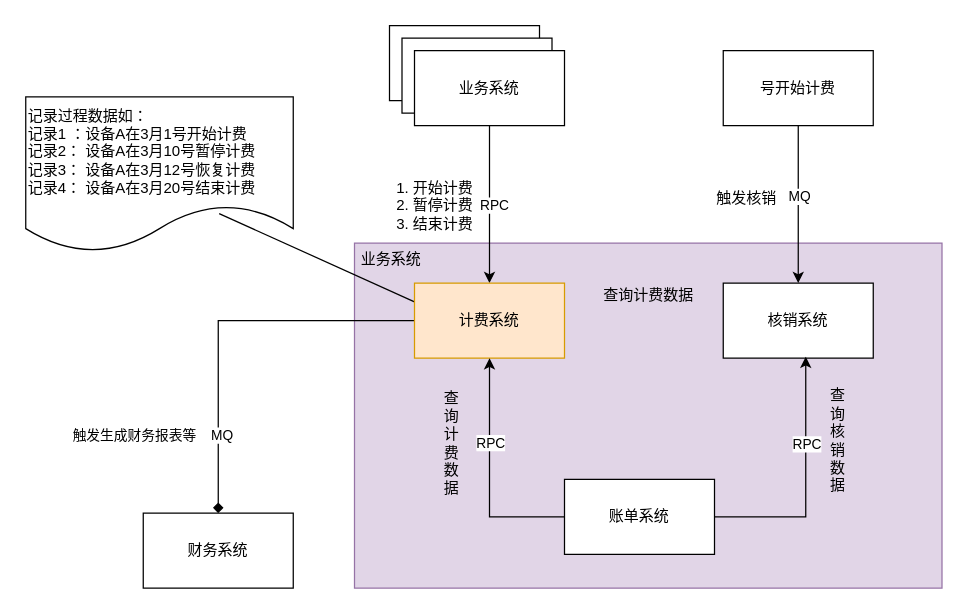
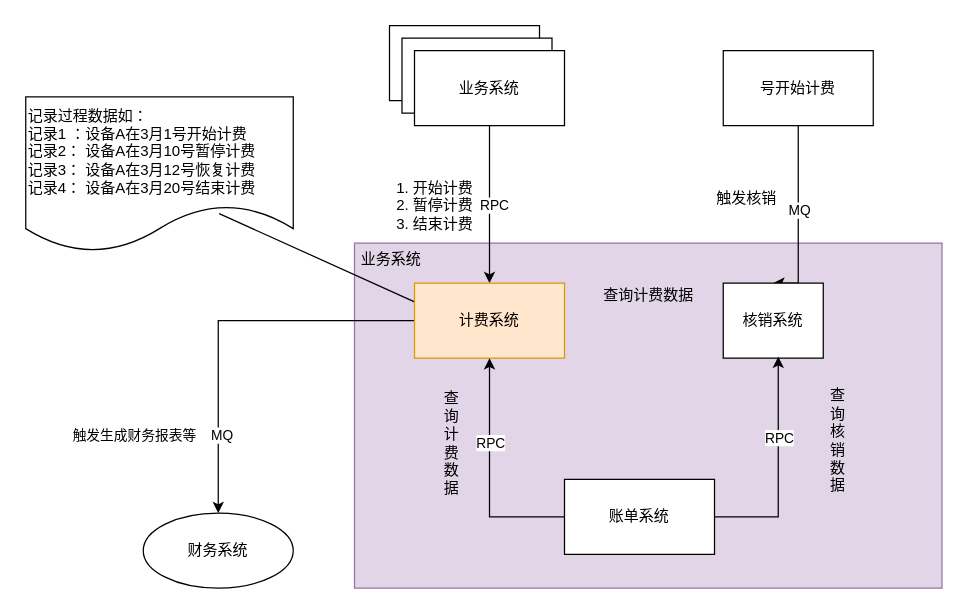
- <mxCell id="16" value="核销系统" style="rounded=0;whiteSpace=wrap;html=1;" parent="1" vertex="1"><mxGeometry x="578" y="226" width="120" height="60" as="geometry" /></mxCell>
+ <mxCell id="16" value="核销系统" style="rounded=0;whiteSpace=wrap;html=1;" parent="1" vertex="1"><mxGeometry x="578" y="226" width="80" height="60" as="geometry" /></mxCell>
- <mxCell id="8" style="edgeStyle=orthogonalEdgeStyle;rounded=0;orthogonalLoop=1;jettySize=auto;html=1;entryX=0.5;entryY=0;entryDx=0;entryDy=0;endArrow=diamond;" parent="1" source="12" target="27" edge="1"><mxGeometry relative="1" as="geometry" /></mxCell>
+ <mxCell id="8" style="edgeStyle=orthogonalEdgeStyle;rounded=0;orthogonalLoop=1;jettySize=auto;html=1;entryX=0.5;entryY=0;entryDx=0;entryDy=0;" parent="1" source="12" target="27" edge="1"><mxGeometry relative="1" as="geometry" /></mxCell>
- <mxCell id="27" value="财务系统" style="rounded=0;whiteSpace=wrap;html=1;" parent="1" vertex="1"><mxGeometry x="114" y="410" width="120" height="60" as="geometry" /></mxCell>
+ <mxCell id="27" value="财务系统" style="ellipse;whiteSpace=wrap;html=1;" parent="1" vertex="1"><mxGeometry x="114" y="410" width="120" height="60" as="geometry" /></mxCell>
